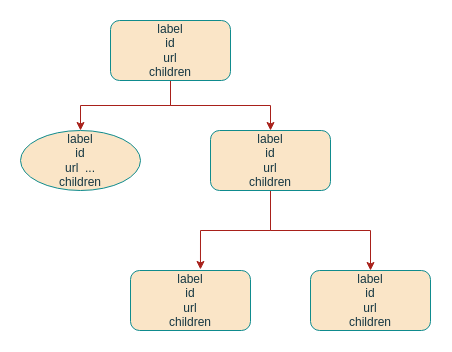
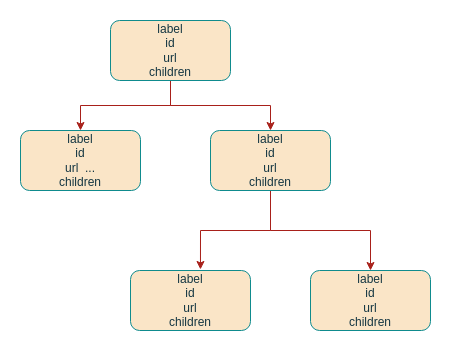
- <mxCell id="5" value="label&lt;br&gt;id&lt;br&gt;url &amp;nbsp;...&lt;br&gt;children" style="ellipse;whiteSpace=wrap;html=1;labelBackgroundColor=none;fillColor=#FAE5C7;strokeColor=#0F8B8D;fontColor=#143642;" vertex="1" parent="1"><mxGeometry x="20" y="130" width="120" height="60" as="geometry" /></mxCell>
+ <mxCell id="5" value="label&lt;br&gt;id&lt;br&gt;url &amp;nbsp;...&lt;br&gt;children" style="rounded=1;whiteSpace=wrap;html=1;labelBackgroundColor=none;fillColor=#FAE5C7;strokeColor=#0F8B8D;fontColor=#143642;" vertex="1" parent="1"><mxGeometry x="20" y="130" width="120" height="60" as="geometry" /></mxCell>
